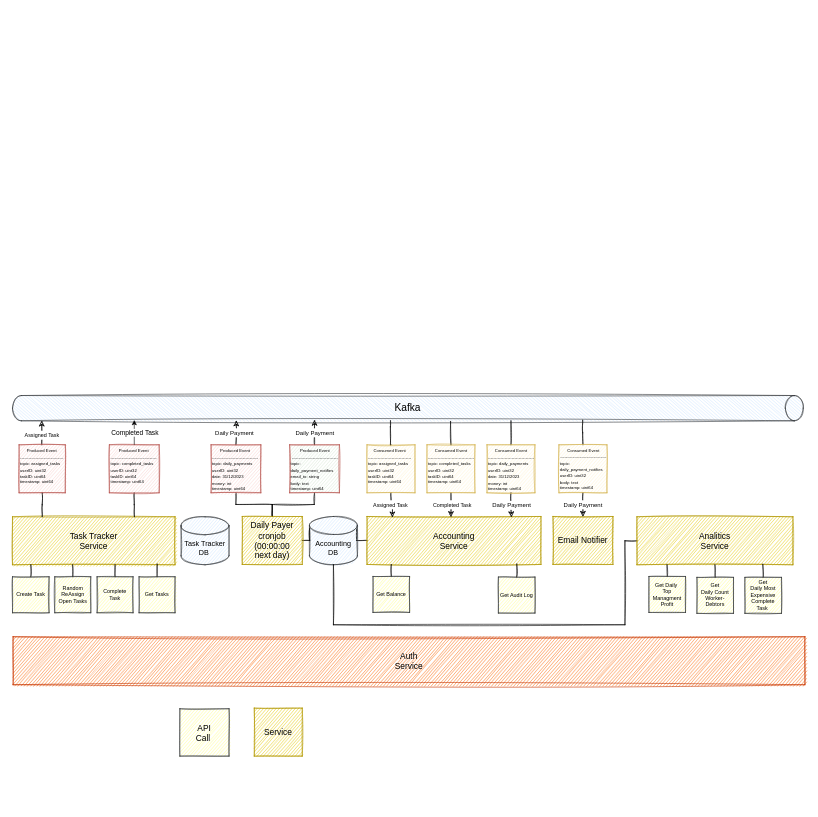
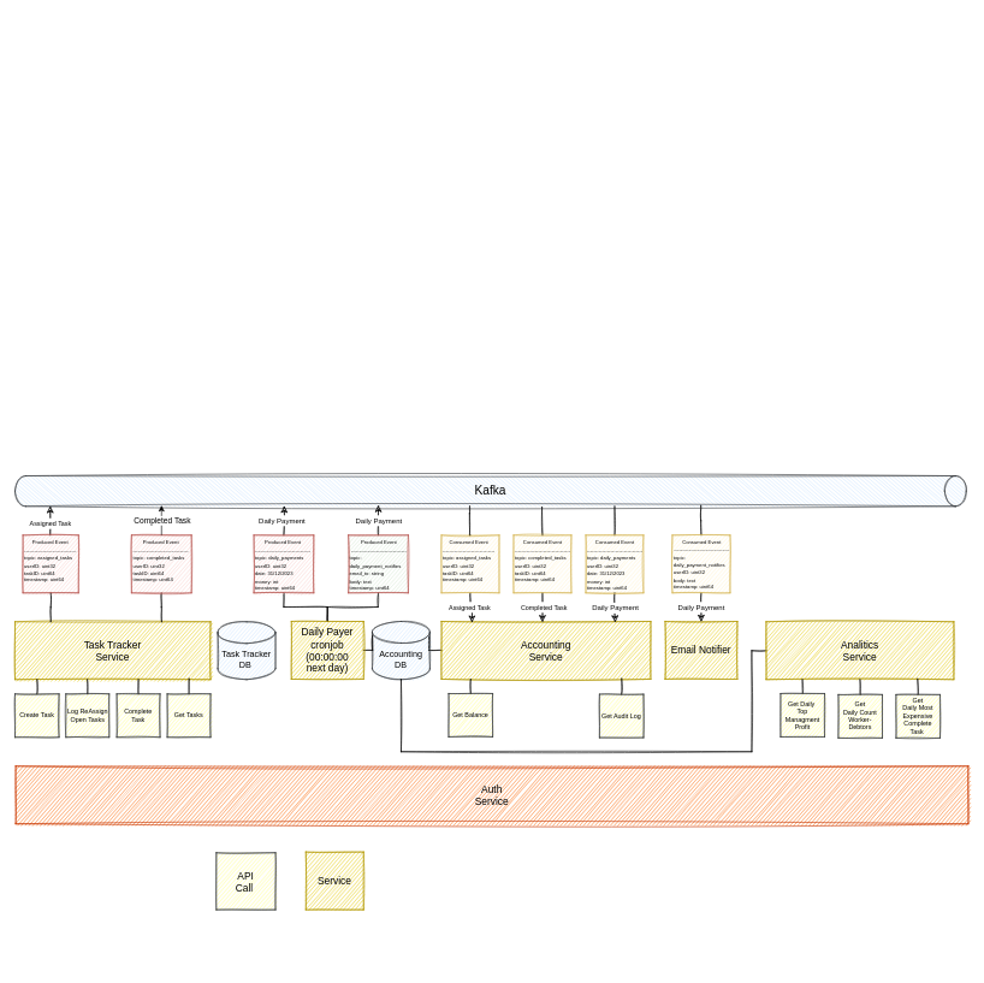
- <mxCell id="15" value="Random ReAssign &lt;br&gt;Open Tasks" style="rounded=0;whiteSpace=wrap;html=1;labelBackgroundColor=none;fontSize=9;fillColor=#ffff88;sketch=1;strokeColor=#36393d;" parent="1" vertex="1"><mxGeometry x="90.5" y="961" width="60" height="60" as="geometry" /></mxCell>
+ <mxCell id="15" value="Log ReAssign &lt;br&gt;Open Tasks" style="rounded=0;whiteSpace=wrap;html=1;labelBackgroundColor=none;fontSize=9;fillColor=#ffff88;sketch=1;strokeColor=#36393d;" parent="1" vertex="1"><mxGeometry x="90.5" y="961" width="60" height="60" as="geometry" /></mxCell>
